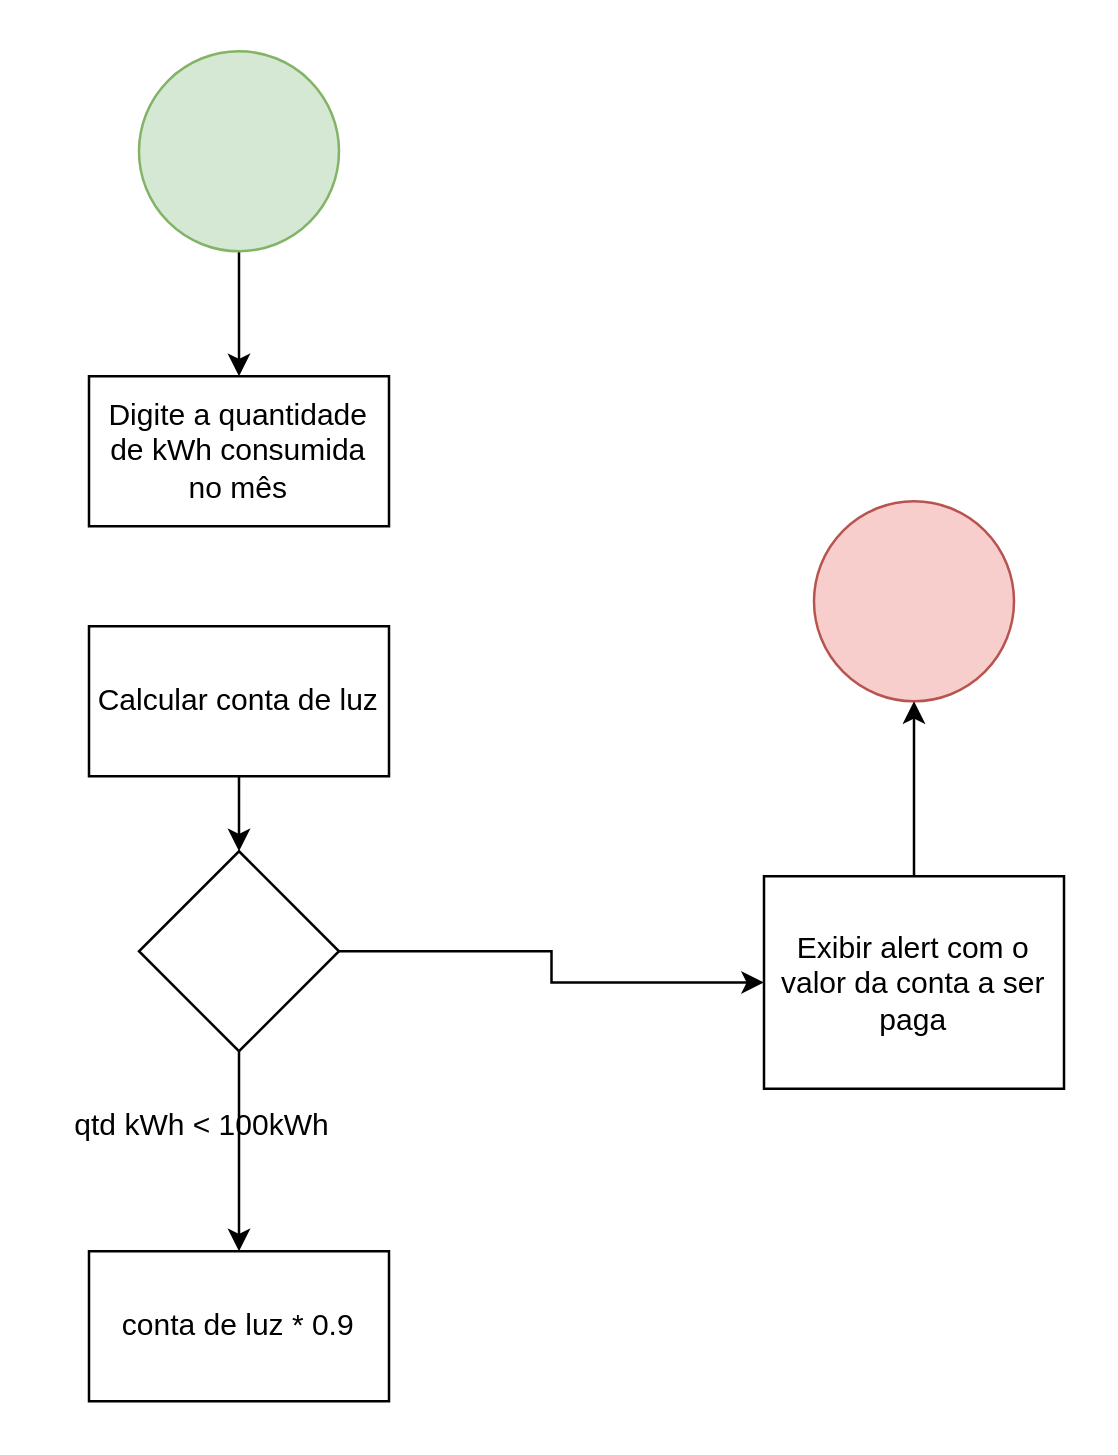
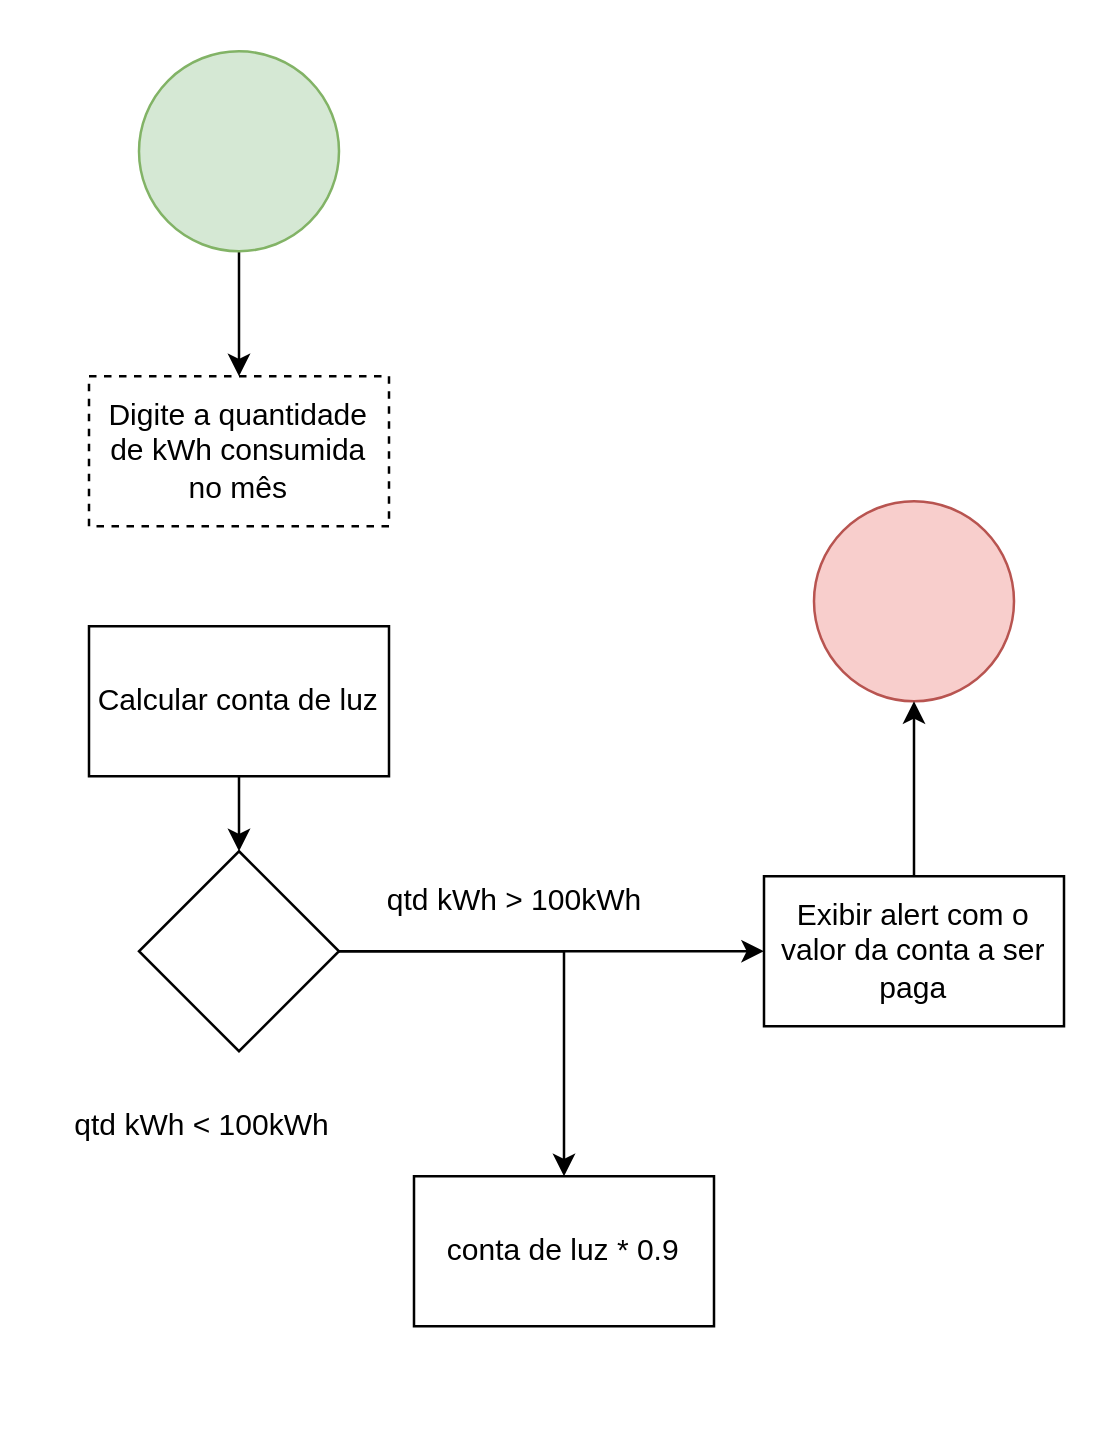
- <mxCell id="5" value="Digite a quantidade de kWh consumida no mês" style="whiteSpace=wrap;html=1;" parent="1" vertex="1"><mxGeometry x="35" y="150" width="120" height="60" as="geometry" /></mxCell>
+ <mxCell id="5" value="Digite a quantidade de kWh consumida no mês" style="whiteSpace=wrap;html=1;dashed=1;" parent="1" vertex="1"><mxGeometry x="35" y="150" width="120" height="60" as="geometry" /></mxCell>
+ <mxCell id="13" value="qtd kWh &amp;gt; 100kWh" style="text;html=1;align=center;verticalAlign=middle;resizable=0;points=[];autosize=1;" parent="1" vertex="1"><mxGeometry x="145" y="350" width="120" height="20" as="geometry" /></mxCell>
- <mxCell id="12" value="Exibir alert com o valor da conta a ser paga" style="whiteSpace=wrap;html=1;" parent="1" vertex="1"><mxGeometry x="305" y="350" width="120" height="85" as="geometry" /></mxCell>
+ <mxCell id="12" value="Exibir alert com o valor da conta a ser paga" style="whiteSpace=wrap;html=1;" parent="1" vertex="1"><mxGeometry x="305" y="350" width="120" height="60" as="geometry" /></mxCell>
- <mxCell id="14" value="conta de luz * 0.9" style="whiteSpace=wrap;html=1;" parent="1" vertex="1"><mxGeometry x="35" y="500" width="120" height="60" as="geometry" /></mxCell>
+ <mxCell id="14" value="conta de luz * 0.9" style="whiteSpace=wrap;html=1;" parent="1" vertex="1"><mxGeometry x="165" y="470" width="120" height="60" as="geometry" /></mxCell>
